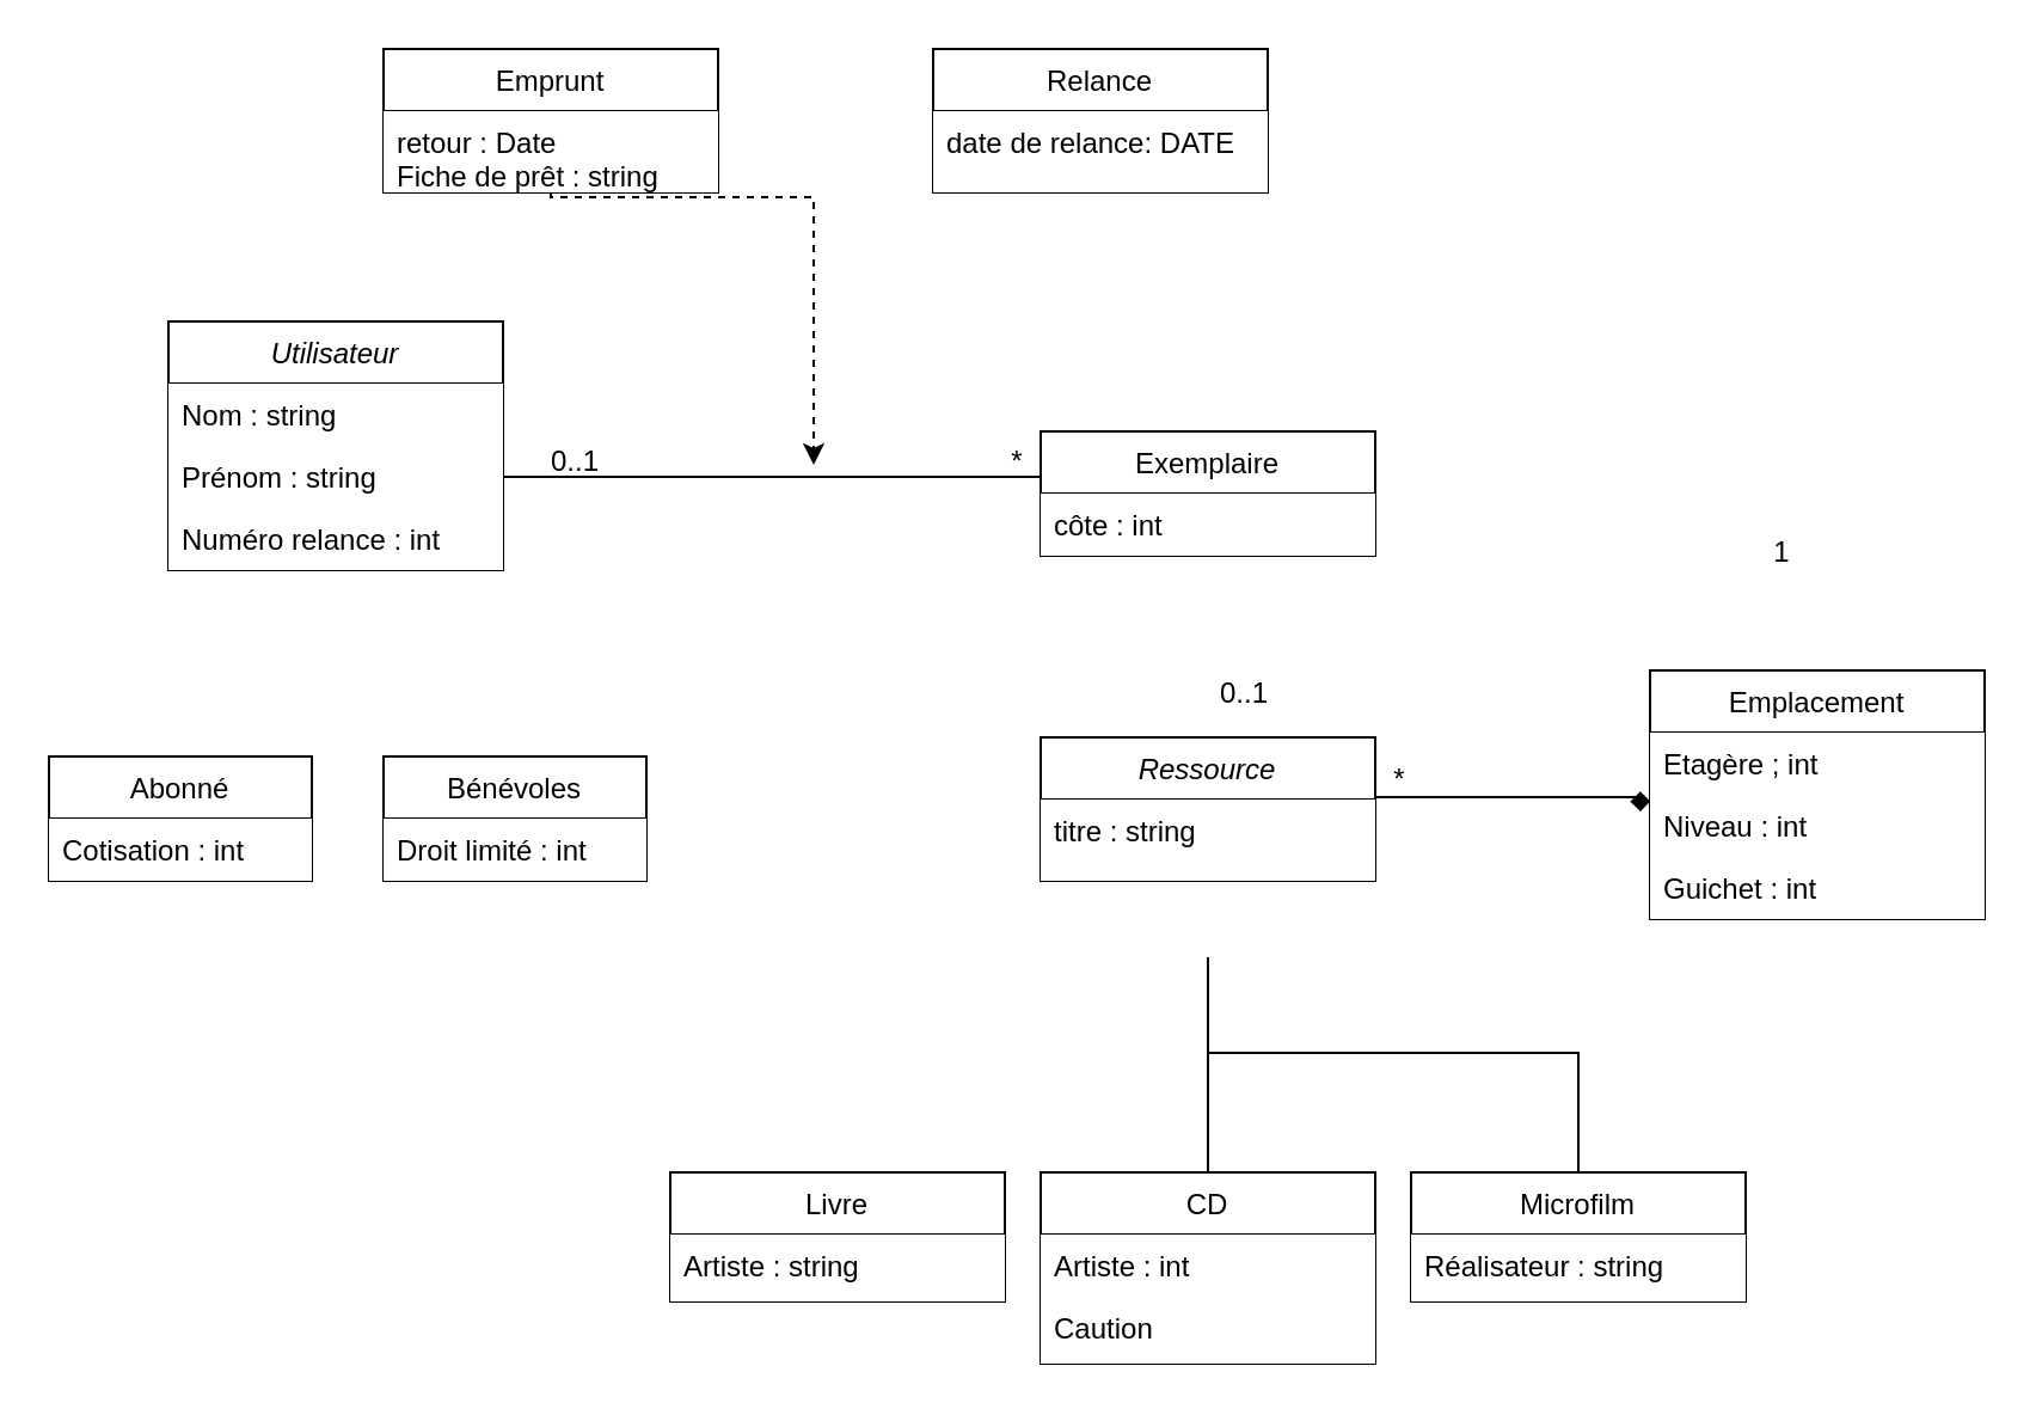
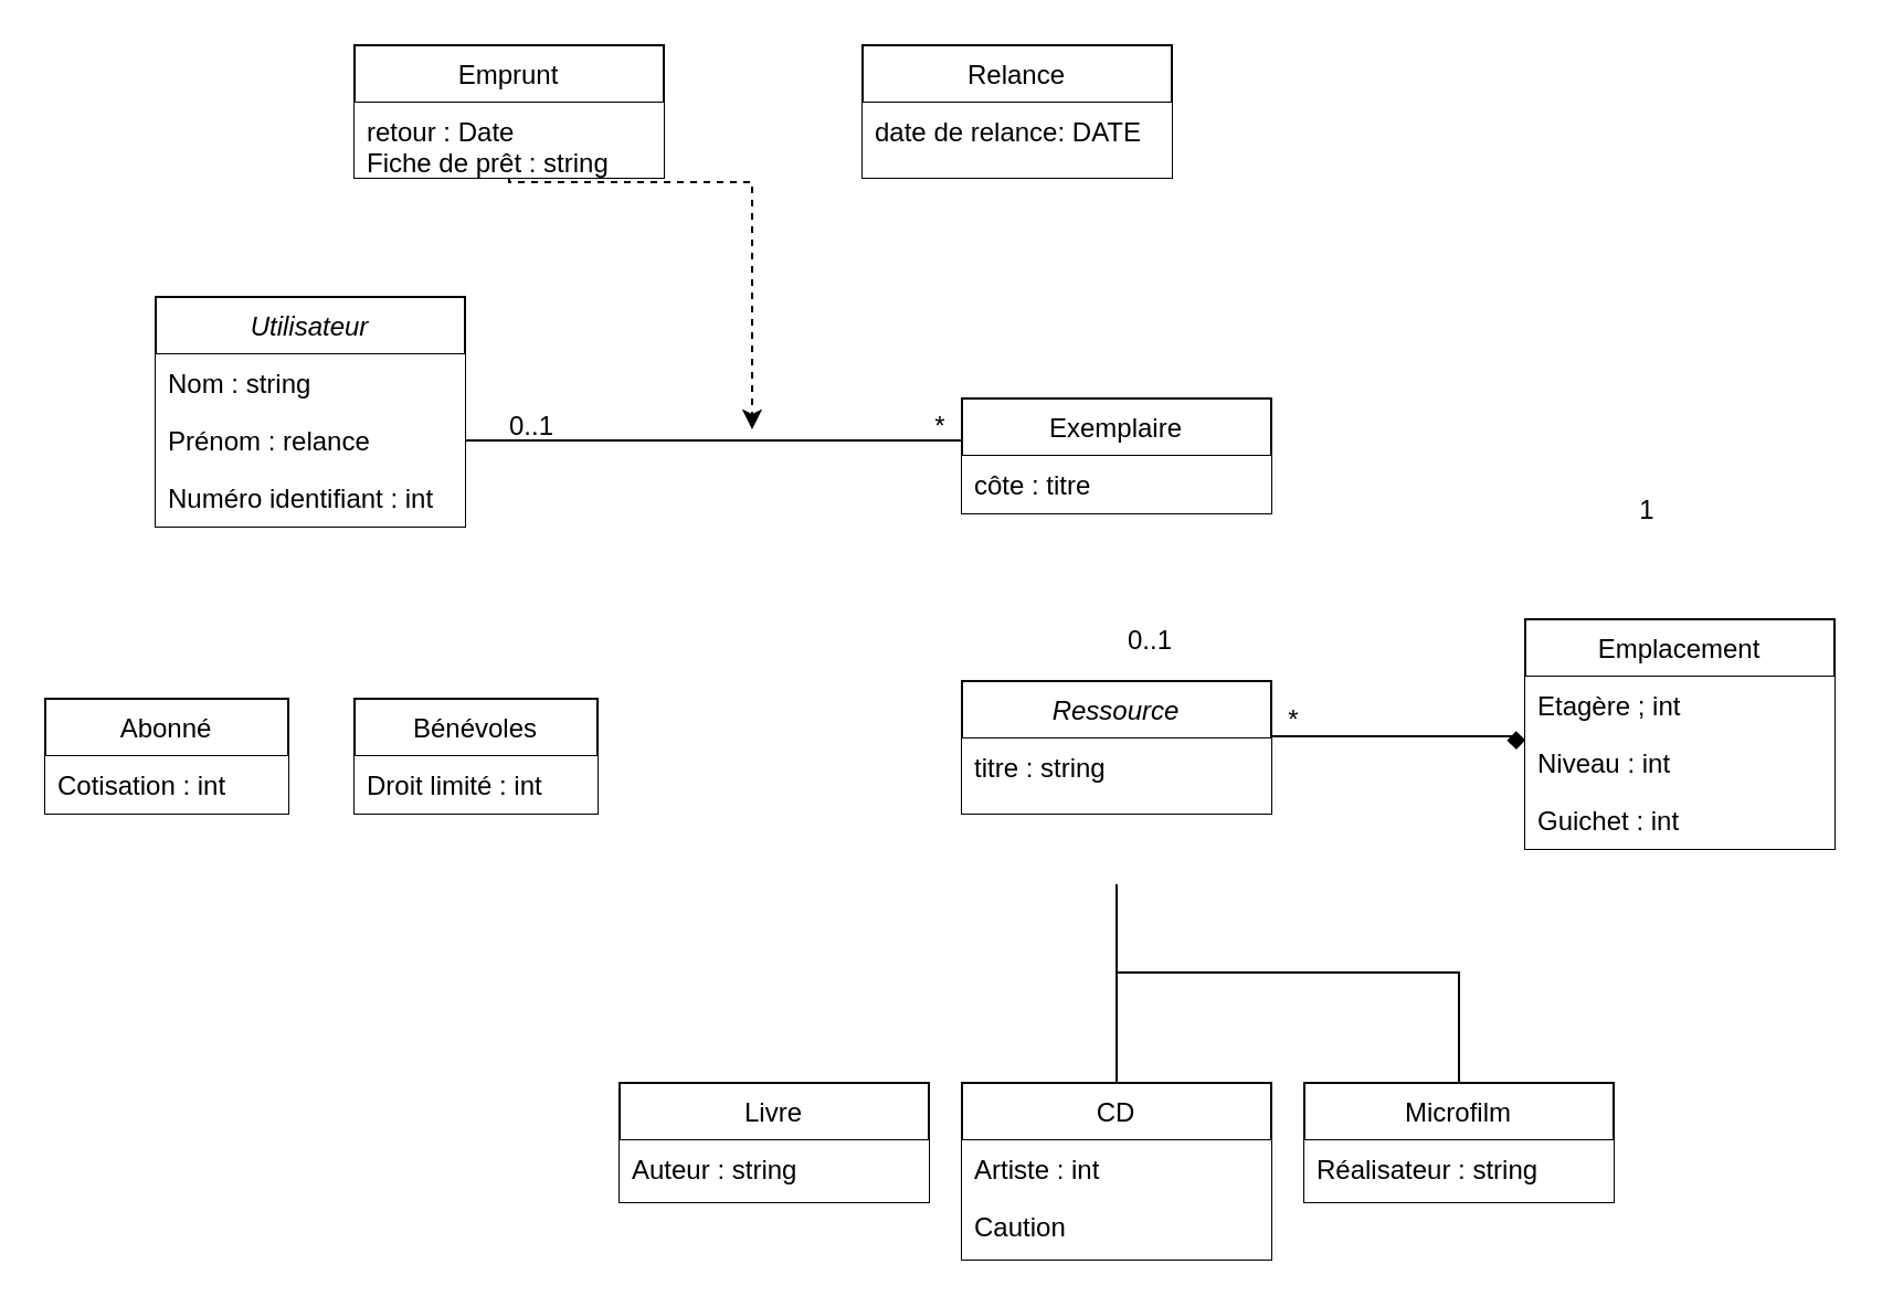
- <mxCell id="35" value="Prénom : string" style="text;strokeColor=none;fillColor=#ffffff;align=left;verticalAlign=top;spacingLeft=4;spacingRight=4;overflow=hidden;rotatable=0;points=[[0,0.5],[1,0.5]];portConstraint=eastwest;" parent="33" vertex="1"><mxGeometry y="52" width="140" height="26" as="geometry" /></mxCell>
+ <mxCell id="35" value="Prénom : relance" style="text;strokeColor=none;fillColor=#ffffff;align=left;verticalAlign=top;spacingLeft=4;spacingRight=4;overflow=hidden;rotatable=0;points=[[0,0.5],[1,0.5]];portConstraint=eastwest;" parent="33" vertex="1"><mxGeometry y="52" width="140" height="26" as="geometry" /></mxCell>
- <mxCell id="22" value="côte : int" style="text;strokeColor=none;fillColor=#ffffff;align=left;verticalAlign=top;spacingLeft=4;spacingRight=4;overflow=hidden;rotatable=0;points=[[0,0.5],[1,0.5]];portConstraint=eastwest;" parent="21" vertex="1"><mxGeometry y="26" width="140" height="26" as="geometry" /></mxCell>
+ <mxCell id="22" value="côte : titre" style="text;strokeColor=none;fillColor=#ffffff;align=left;verticalAlign=top;spacingLeft=4;spacingRight=4;overflow=hidden;rotatable=0;points=[[0,0.5],[1,0.5]];portConstraint=eastwest;" parent="21" vertex="1"><mxGeometry y="26" width="140" height="26" as="geometry" /></mxCell>
- <mxCell id="36" value="Numéro relance : int" style="text;strokeColor=none;fillColor=#ffffff;align=left;verticalAlign=top;spacingLeft=4;spacingRight=4;overflow=hidden;rotatable=0;points=[[0,0.5],[1,0.5]];portConstraint=eastwest;" parent="33" vertex="1"><mxGeometry y="78" width="140" height="26" as="geometry" /></mxCell>
+ <mxCell id="36" value="Numéro identifiant : int" style="text;strokeColor=none;fillColor=#ffffff;align=left;verticalAlign=top;spacingLeft=4;spacingRight=4;overflow=hidden;rotatable=0;points=[[0,0.5],[1,0.5]];portConstraint=eastwest;" parent="33" vertex="1"><mxGeometry y="78" width="140" height="26" as="geometry" /></mxCell>
- <mxCell id="27" value="Artiste : string" style="text;strokeColor=none;fillColor=#ffffff;align=left;verticalAlign=top;spacingLeft=4;spacingRight=4;overflow=hidden;rotatable=0;points=[[0,0.5],[1,0.5]];portConstraint=eastwest;" parent="26" vertex="1"><mxGeometry y="26" width="140" height="26" as="geometry" /></mxCell>
+ <mxCell id="27" value="Auteur : string" style="text;strokeColor=none;fillColor=#ffffff;align=left;verticalAlign=top;spacingLeft=4;spacingRight=4;overflow=hidden;rotatable=0;points=[[0,0.5],[1,0.5]];portConstraint=eastwest;" parent="26" vertex="1"><mxGeometry y="26" width="140" height="26" as="geometry" /></mxCell>
